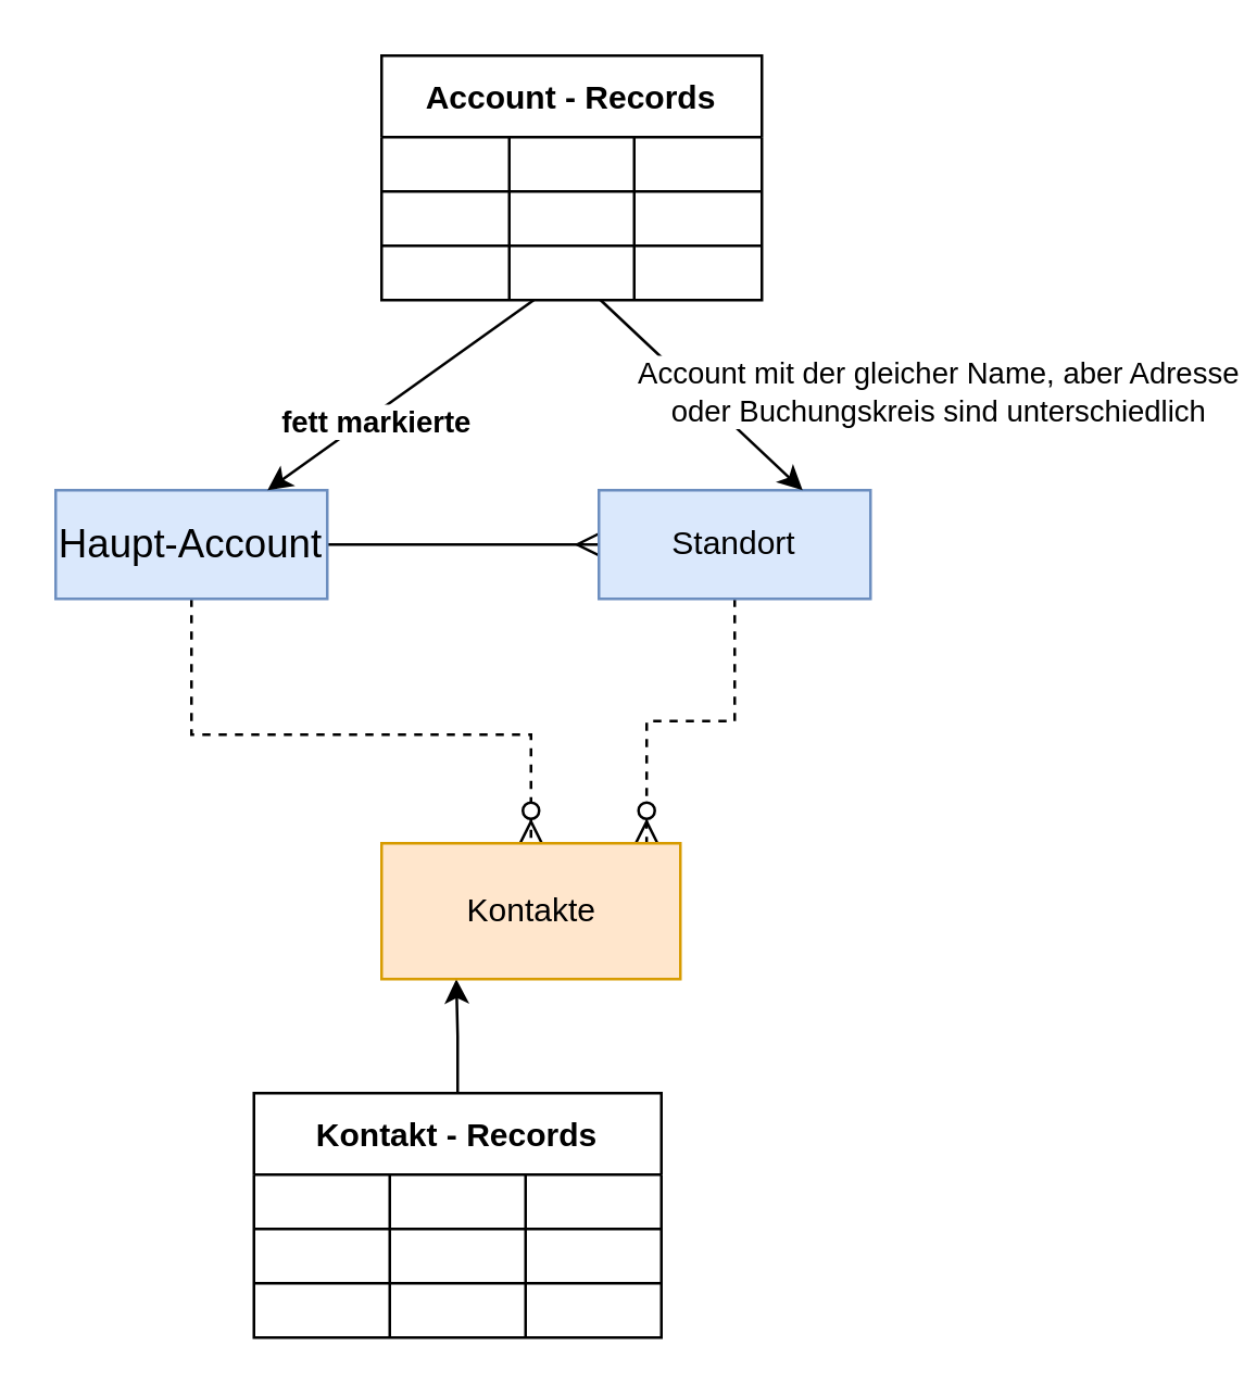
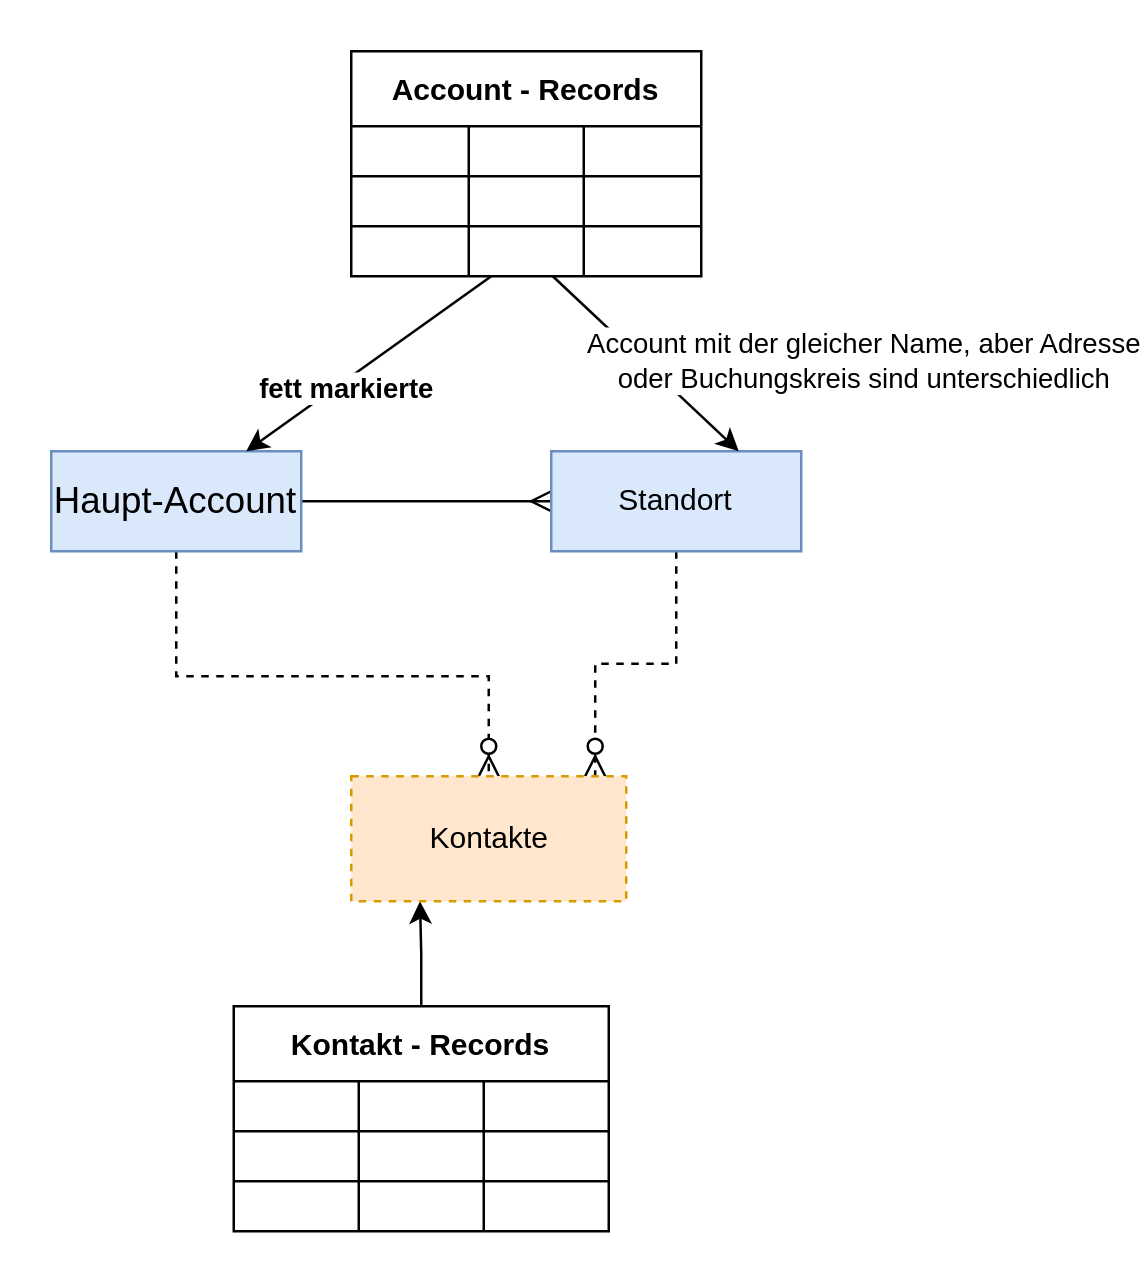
- <mxCell id="38" value="Kontakte" style="html=1;fillColor=#ffe6cc;strokeColor=#d79b00;" vertex="1" parent="1"><mxGeometry x="140" y="310" width="110" height="50" as="geometry" /></mxCell>
+ <mxCell id="38" value="Kontakte" style="html=1;fillColor=#ffe6cc;strokeColor=#d79b00;dashed=1;" vertex="1" parent="1"><mxGeometry x="140" y="310" width="110" height="50" as="geometry" /></mxCell>
